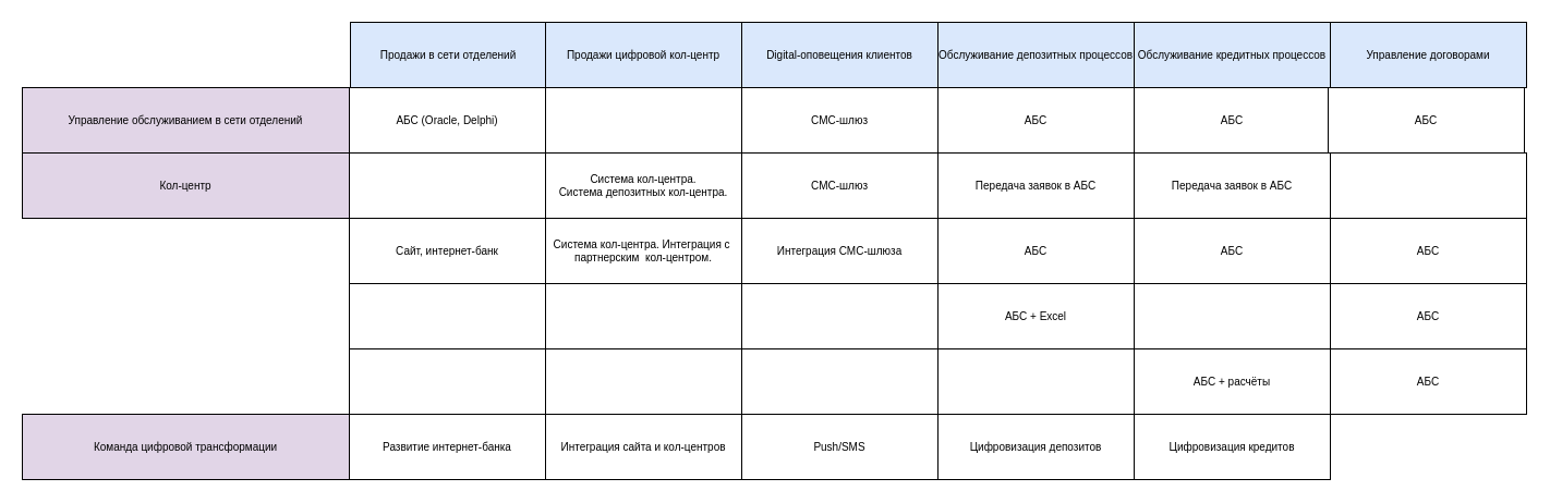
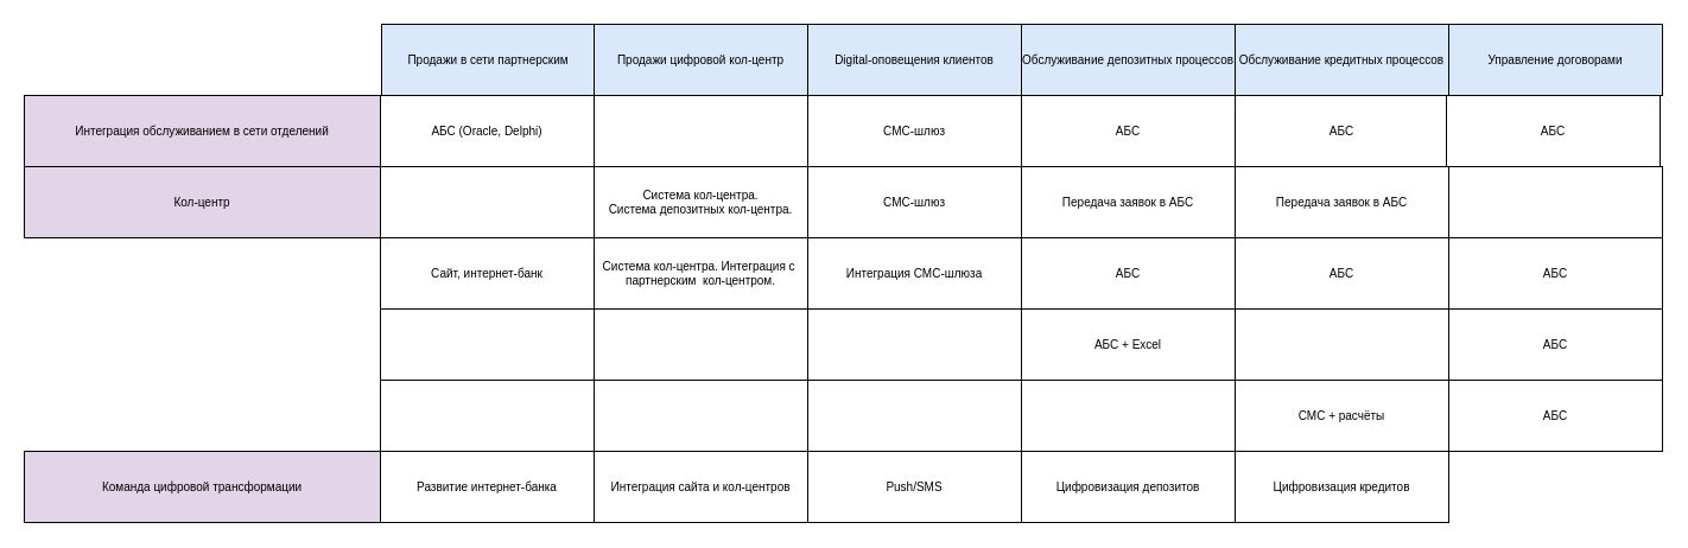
- <mxCell id="2" value="Продажи в сети отделений" style="shape=rectangle;fillColor=#dae8fc;fontSize=10;" parent="1" vertex="1"><mxGeometry x="321" y="20" width="180" height="60" as="geometry" /></mxCell>
+ <mxCell id="2" value="Продажи в сети партнерским" style="shape=rectangle;fillColor=#dae8fc;fontSize=10;" parent="1" vertex="1"><mxGeometry x="321" y="20" width="180" height="60" as="geometry" /></mxCell>
- <mxCell id="8" value="Управление обслуживанием в сети отделений" style="shape=rectangle;fillColor=#e1d5e7;rounded=0;fontSize=10;" parent="1" vertex="1"><mxGeometry x="20" y="80" width="300" height="60" as="geometry" /></mxCell>
+ <mxCell id="8" value="Интеграция обслуживанием в сети отделений" style="shape=rectangle;fillColor=#e1d5e7;rounded=0;fontSize=10;" parent="1" vertex="1"><mxGeometry x="20" y="80" width="300" height="60" as="geometry" /></mxCell>
- <mxCell id="39" value="АБС + расчёты" style="shape=rectangle;fillColor=#ffffff;fontSize=10;" parent="1" vertex="1"><mxGeometry x="1040" y="320" width="180" height="60" as="geometry" /></mxCell>
+ <mxCell id="39" value="СМС + расчёты" style="shape=rectangle;fillColor=#ffffff;fontSize=10;" parent="1" vertex="1"><mxGeometry x="1040" y="320" width="180" height="60" as="geometry" /></mxCell>
